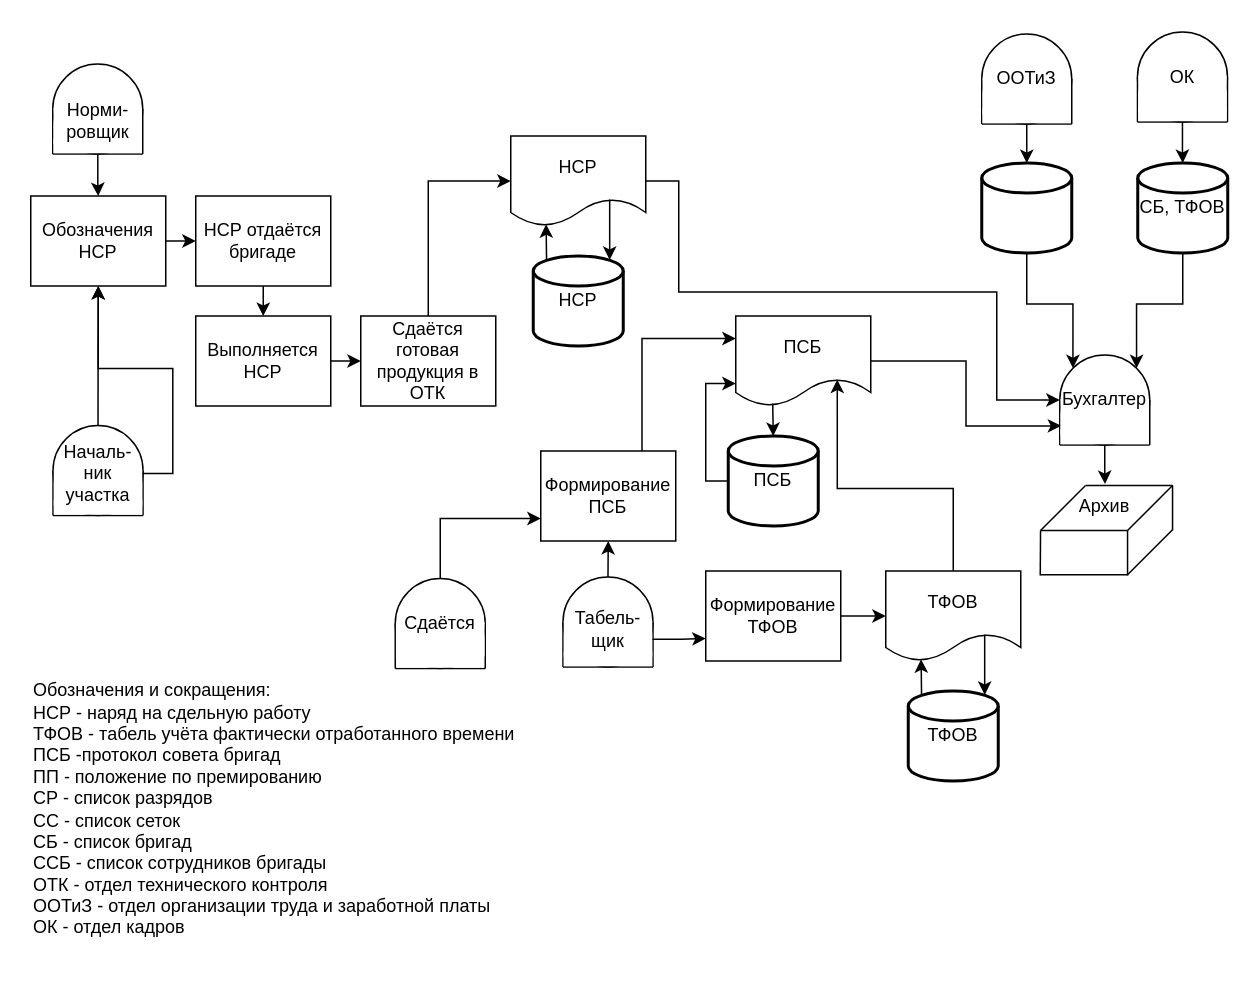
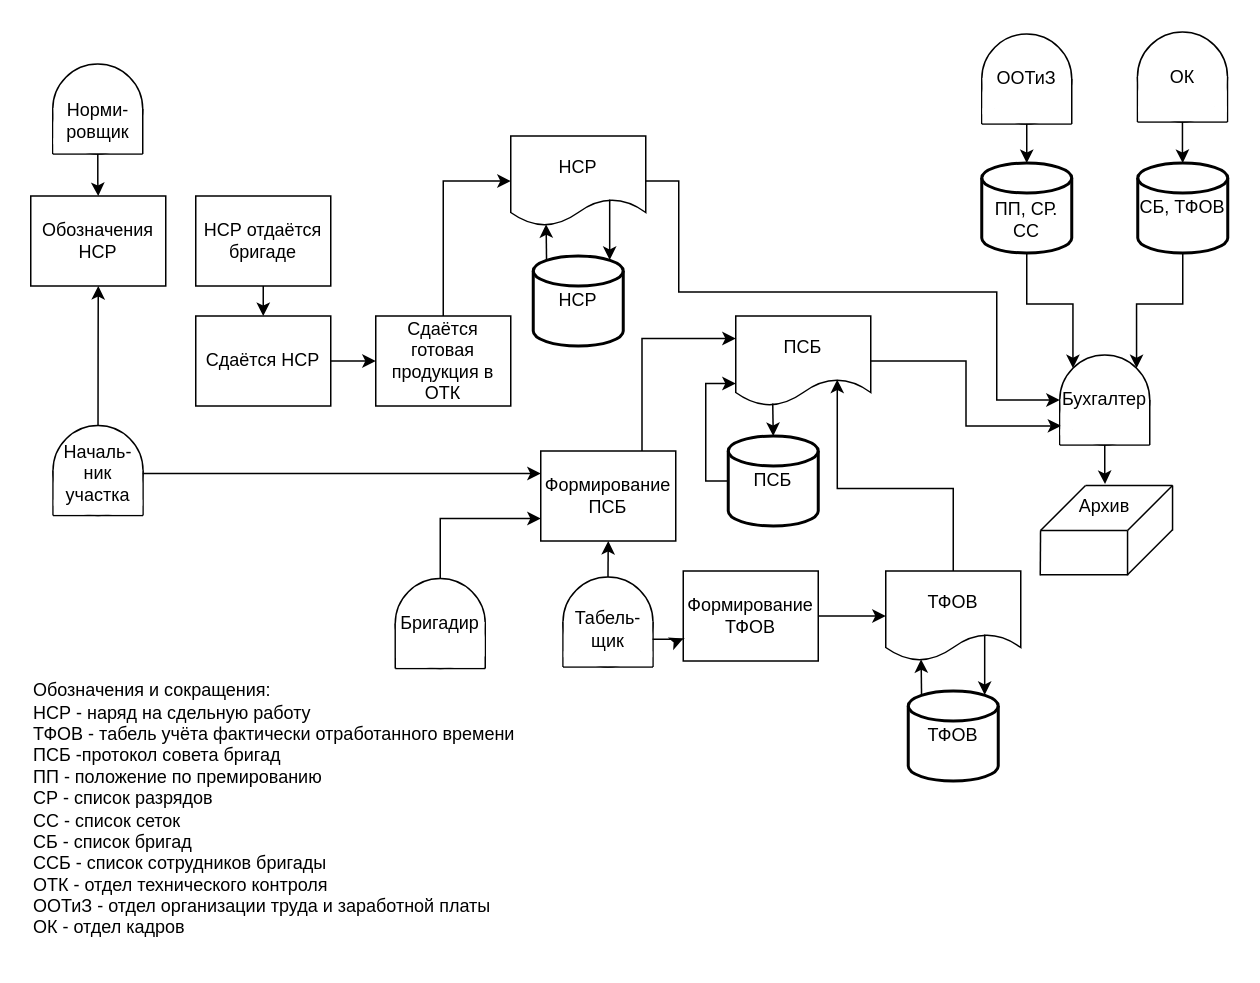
+ <mxCell id="90" value="ПП, СР. СС" style="text;html=1;strokeColor=none;fillColor=none;align=center;verticalAlign=middle;whiteSpace=wrap;rounded=0;" vertex="1" parent="1"><mxGeometry x="654" y="131" width="60" height="30" as="geometry" /></mxCell>
- <mxCell id="2" style="edgeStyle=orthogonalEdgeStyle;rounded=0;orthogonalLoop=1;jettySize=auto;html=1;exitX=1;exitY=0.5;exitDx=0;exitDy=0;entryX=0;entryY=0.5;entryDx=0;entryDy=0;" parent="1" source="3" target="5" edge="1"><mxGeometry relative="1" as="geometry" /></mxCell>
- <mxCell id="7" value="Выполняется НСР" style="rounded=0;whiteSpace=wrap;html=1;" parent="1" vertex="1"><mxGeometry x="130" y="210" width="90" height="60" as="geometry" /></mxCell>
+ <mxCell id="7" value="Сдаётся НСР" style="rounded=0;whiteSpace=wrap;html=1;" parent="1" vertex="1"><mxGeometry x="130" y="210" width="90" height="60" as="geometry" /></mxCell>
- <mxCell id="9" value="Сдаётся готовая продукция в ОТК" style="rounded=0;whiteSpace=wrap;html=1;" parent="1" vertex="1"><mxGeometry x="240" y="210" width="90" height="60" as="geometry" /></mxCell>
+ <mxCell id="9" value="Сдаётся готовая продукция в ОТК" style="rounded=0;whiteSpace=wrap;html=1;" parent="1" vertex="1"><mxGeometry x="250" y="210" width="90" height="60" as="geometry" /></mxCell>
- <mxCell id="65" style="edgeStyle=orthogonalEdgeStyle;rounded=0;orthogonalLoop=1;jettySize=auto;html=1;exitX=1;exitY=0.5;exitDx=0;exitDy=0;" edge="1" parent="1" source="66" target="3"><mxGeometry relative="1" as="geometry" /></mxCell>
+ <mxCell id="65" style="edgeStyle=orthogonalEdgeStyle;rounded=0;orthogonalLoop=1;jettySize=auto;html=1;exitX=1;exitY=0.5;exitDx=0;exitDy=0;entryX=0;entryY=0.25;entryDx=0;entryDy=0;" edge="1" parent="1" source="66" target="11"><mxGeometry relative="1" as="geometry" /></mxCell>
- <mxCell id="23" value="Формирование&lt;br&gt;ТФОВ" style="rounded=0;whiteSpace=wrap;html=1;" parent="1" vertex="1"><mxGeometry x="470" y="380" width="90" height="60" as="geometry" /></mxCell>
+ <mxCell id="23" value="Формирование&lt;br&gt;ТФОВ" style="rounded=0;whiteSpace=wrap;html=1;" parent="1" vertex="1"><mxGeometry x="455" y="380" width="90" height="60" as="geometry" /></mxCell>
- <mxCell id="85" value="Сдаётся" style="text;html=1;strokeColor=none;fillColor=none;align=center;verticalAlign=middle;whiteSpace=wrap;rounded=0;" vertex="1" parent="1"><mxGeometry x="263" y="400" width="60" height="30" as="geometry" /></mxCell>
+ <mxCell id="85" value="Бригадир" style="text;html=1;strokeColor=none;fillColor=none;align=center;verticalAlign=middle;whiteSpace=wrap;rounded=0;" vertex="1" parent="1"><mxGeometry x="263" y="400" width="60" height="30" as="geometry" /></mxCell>
